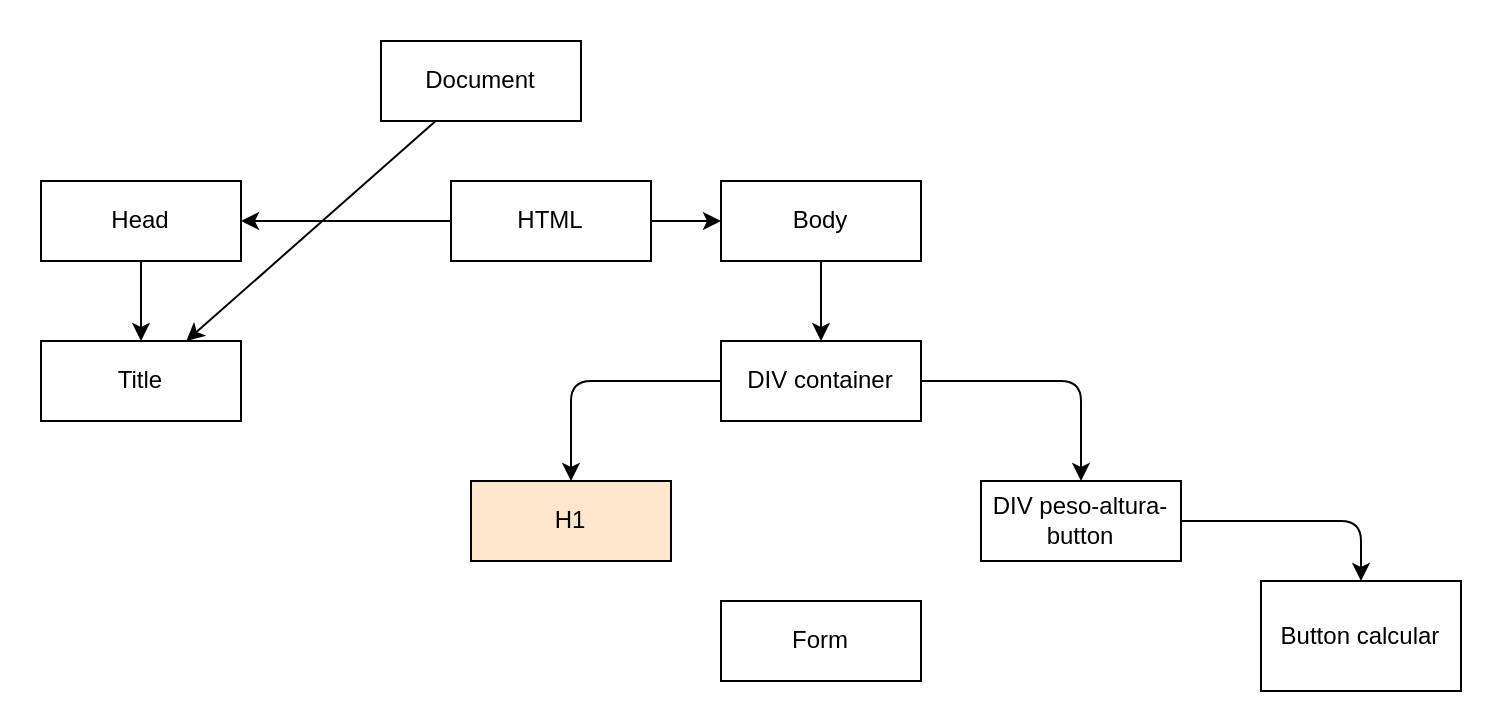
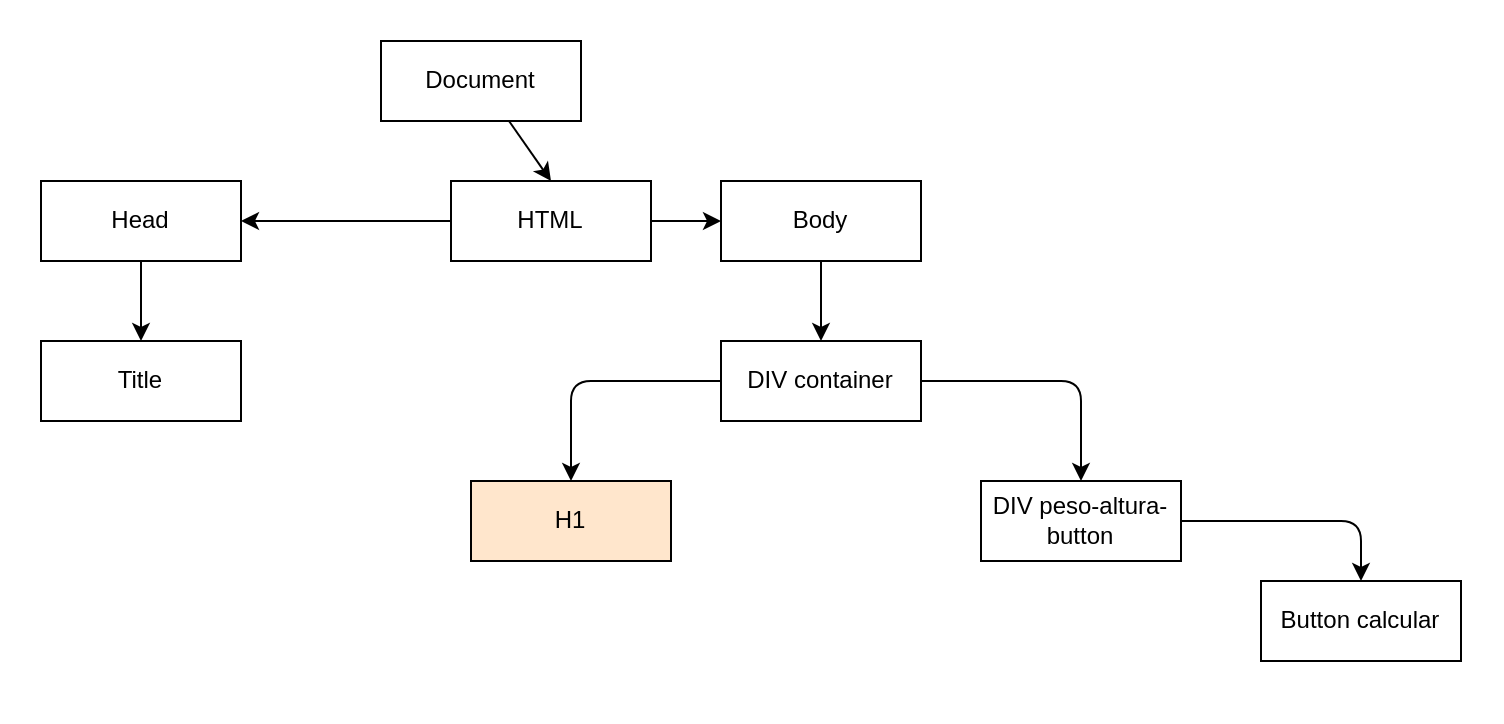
- <mxCell id="2" style="edgeStyle=none;html=1;" edge="1" parent="1" source="3" target="9"><mxGeometry relative="1" as="geometry"><mxPoint x="240" y="120" as="targetPoint" /></mxGeometry></mxCell>
+ <mxCell id="2" style="edgeStyle=none;html=1;entryX=0.5;entryY=0;entryDx=0;entryDy=0;" edge="1" parent="1" source="3" target="6"><mxGeometry relative="1" as="geometry"><mxPoint x="240" y="120" as="targetPoint" /></mxGeometry></mxCell>
- <mxCell id="13" value="Button calcular" style="rounded=0;whiteSpace=wrap;html=1;" vertex="1" parent="1"><mxGeometry x="630" y="290" width="100" height="55" as="geometry" /></mxCell>
+ <mxCell id="13" value="Button calcular" style="rounded=0;whiteSpace=wrap;html=1;" vertex="1" parent="1"><mxGeometry x="630" y="290" width="100" height="40" as="geometry" /></mxCell>
- <mxCell id="12" value="Form" style="rounded=0;whiteSpace=wrap;html=1;" vertex="1" parent="1"><mxGeometry x="360" y="300" width="100" height="40" as="geometry" /></mxCell>
